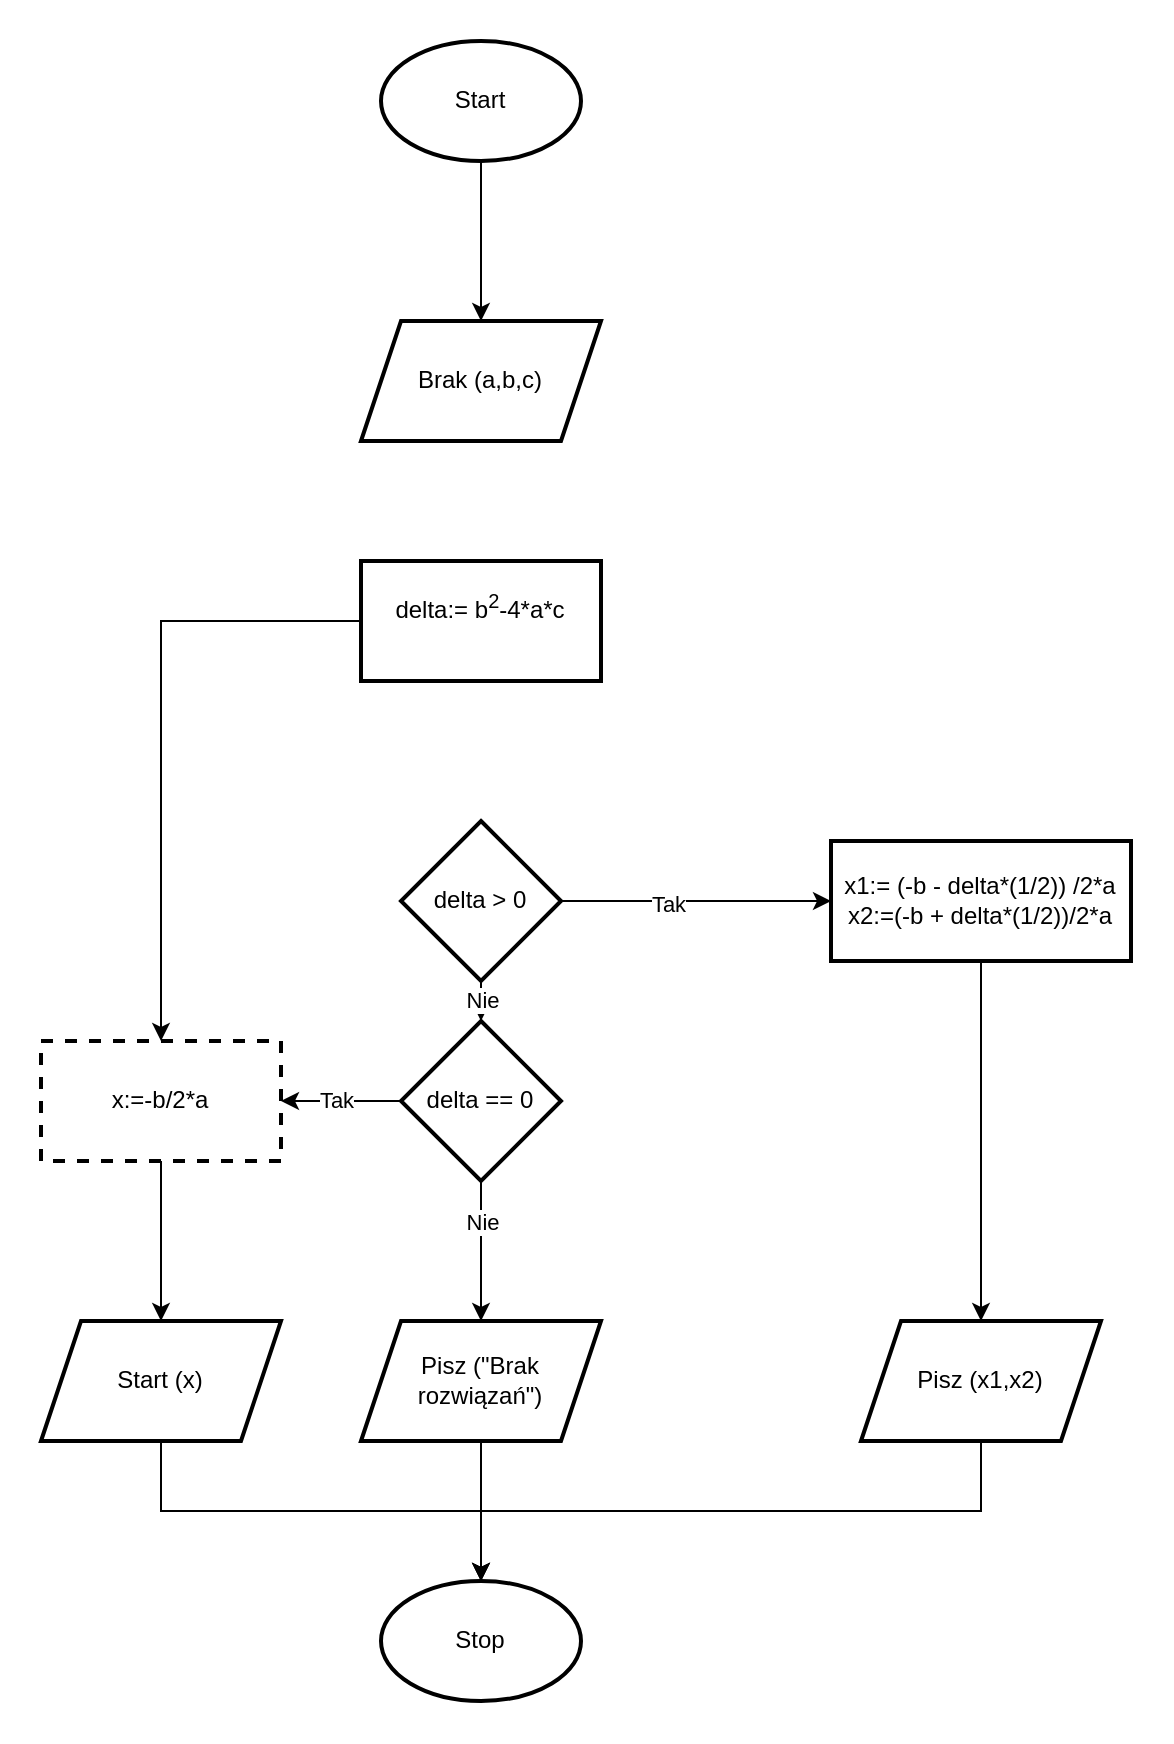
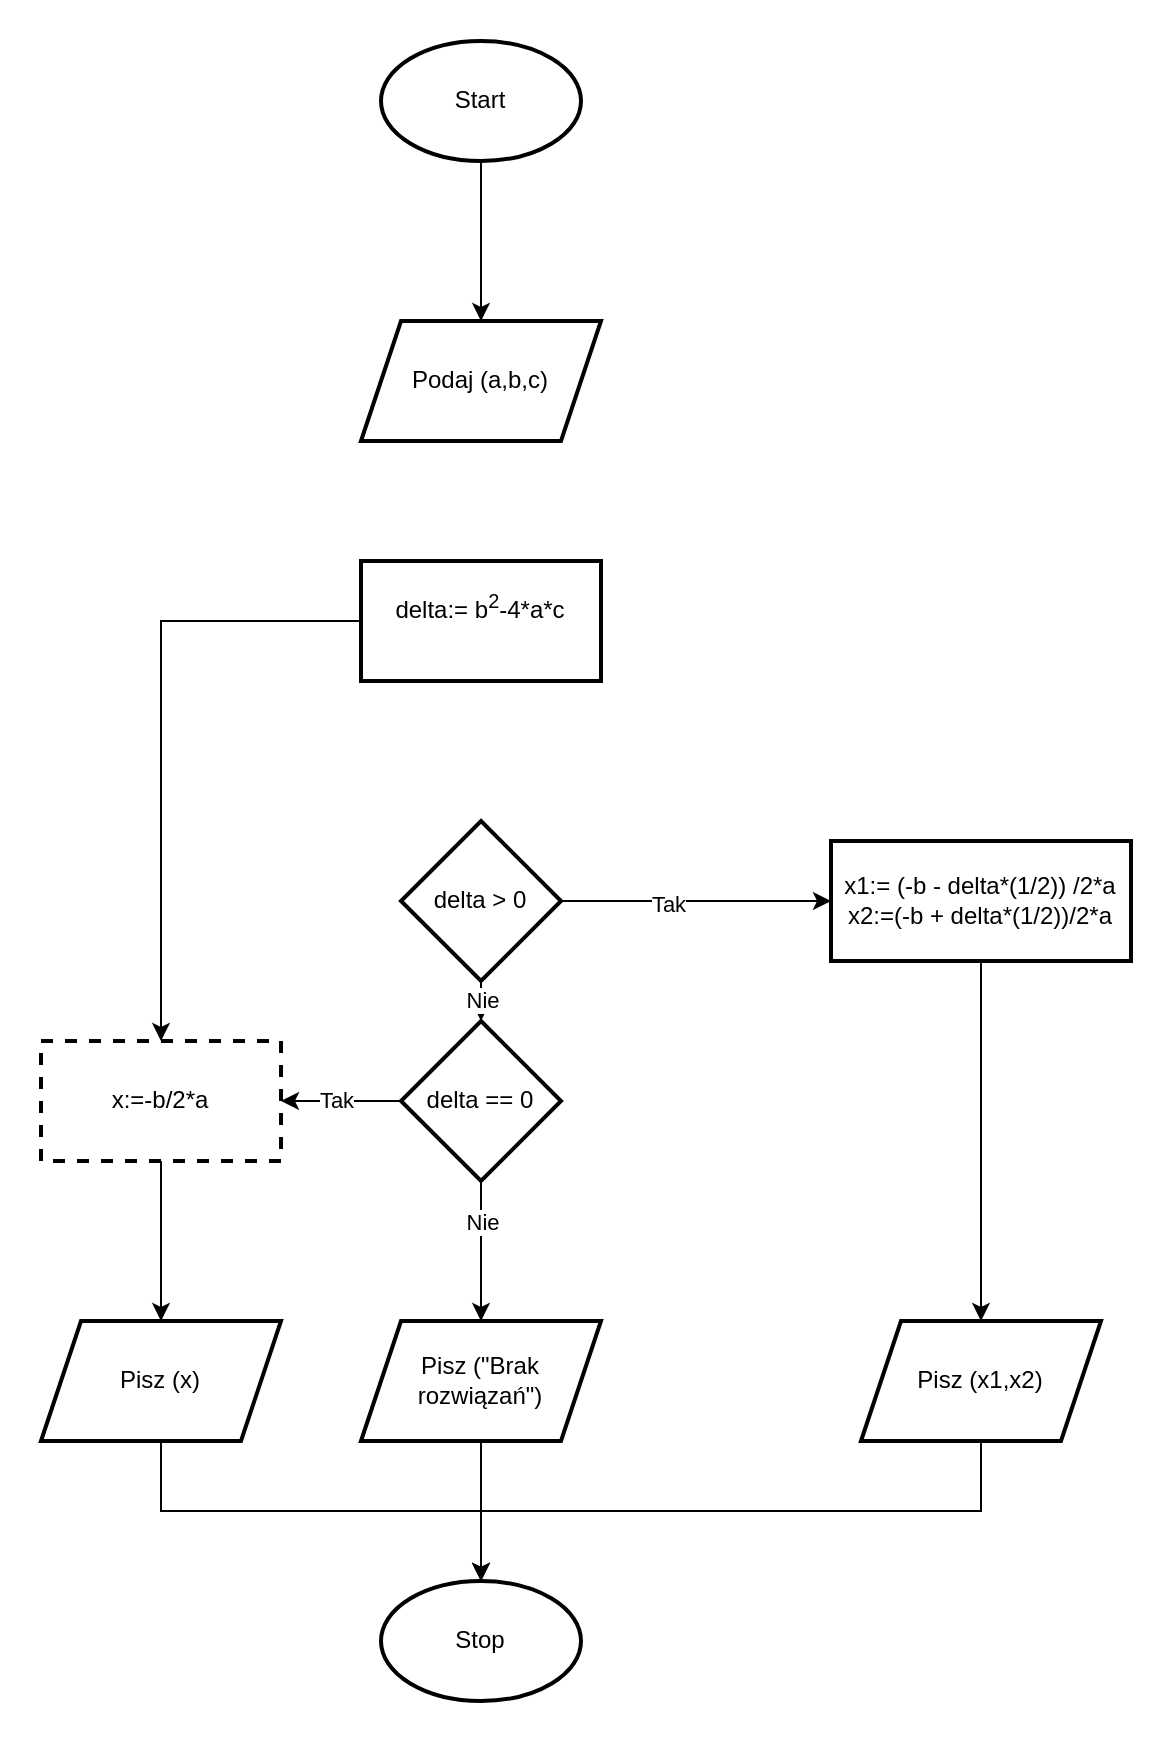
- <mxCell id="4" value="Brak (a,b,c)" style="shape=parallelogram;perimeter=parallelogramPerimeter;whiteSpace=wrap;html=1;fixedSize=1;strokeWidth=2;" vertex="1" parent="1"><mxGeometry x="180" y="160" width="120" height="60" as="geometry" /></mxCell>
+ <mxCell id="4" value="Podaj (a,b,c)" style="shape=parallelogram;perimeter=parallelogramPerimeter;whiteSpace=wrap;html=1;fixedSize=1;strokeWidth=2;" vertex="1" parent="1"><mxGeometry x="180" y="160" width="120" height="60" as="geometry" /></mxCell>
- <mxCell id="24" value="Start (x)" style="shape=parallelogram;perimeter=parallelogramPerimeter;whiteSpace=wrap;html=1;fixedSize=1;strokeWidth=2;" vertex="1" parent="1"><mxGeometry x="20" y="660" width="120" height="60" as="geometry" /></mxCell>
+ <mxCell id="24" value="Pisz (x)" style="shape=parallelogram;perimeter=parallelogramPerimeter;whiteSpace=wrap;html=1;fixedSize=1;strokeWidth=2;" vertex="1" parent="1"><mxGeometry x="20" y="660" width="120" height="60" as="geometry" /></mxCell>
